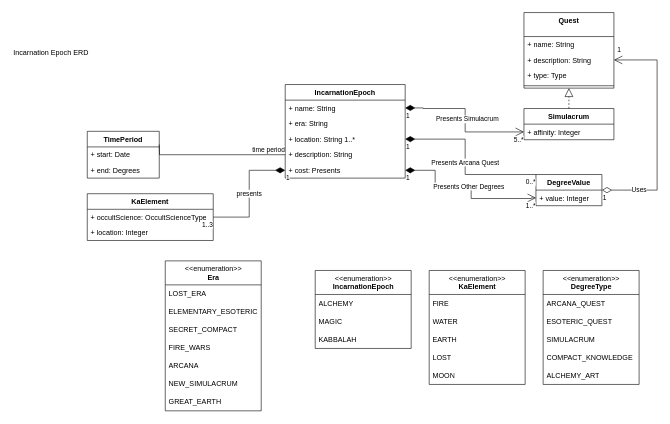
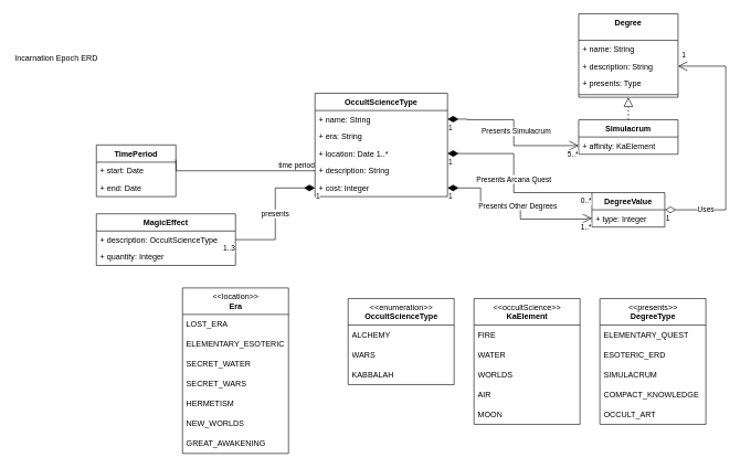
- <mxCell id="25" value="Quest" style="swimlane;fontStyle=1;align=center;verticalAlign=top;childLayout=stackLayout;horizontal=1;startSize=40;horizontalStack=0;resizeParent=1;resizeParentMax=0;resizeLast=0;collapsible=1;marginBottom=0;" parent="1" vertex="1"><mxGeometry x="873" width="150" height="126" as="geometry" y="20" /></mxCell>
+ <mxCell id="25" value="Degree" style="swimlane;fontStyle=1;align=center;verticalAlign=top;childLayout=stackLayout;horizontal=1;startSize=40;horizontalStack=0;resizeParent=1;resizeParentMax=0;resizeLast=0;collapsible=1;marginBottom=0;" parent="1" vertex="1"><mxGeometry x="873" width="150" height="126" as="geometry" y="20" /></mxCell>
- <mxCell id="28" value="+ type: Type" style="text;strokeColor=none;fillColor=none;align=left;verticalAlign=top;spacingLeft=4;spacingRight=4;overflow=hidden;rotatable=0;points=[[0,0.5],[1,0.5]];portConstraint=eastwest;" parent="25" vertex="1"><mxGeometry y="92" width="150" height="26" as="geometry" /></mxCell>
+ <mxCell id="28" value="+ presents: Type" style="text;strokeColor=none;fillColor=none;align=left;verticalAlign=top;spacingLeft=4;spacingRight=4;overflow=hidden;rotatable=0;points=[[0,0.5],[1,0.5]];portConstraint=eastwest;" parent="25" vertex="1"><mxGeometry y="92" width="150" height="26" as="geometry" /></mxCell>
- <mxCell id="7" value="IncarnationEpoch" style="swimlane;fontStyle=1;childLayout=stackLayout;horizontal=1;startSize=26;fillColor=none;horizontalStack=0;resizeParent=1;resizeParentMax=0;resizeLast=0;collapsible=1;marginBottom=0;" parent="1" vertex="1"><mxGeometry x="475" y="140" width="200" height="156" as="geometry" /></mxCell>
+ <mxCell id="7" value="OccultScienceType" style="swimlane;fontStyle=1;childLayout=stackLayout;horizontal=1;startSize=26;fillColor=none;horizontalStack=0;resizeParent=1;resizeParentMax=0;resizeLast=0;collapsible=1;marginBottom=0;" parent="1" vertex="1"><mxGeometry x="475" y="140" width="200" height="156" as="geometry" /></mxCell>
- <mxCell id="14" value="+ affinity: Integer" style="text;strokeColor=none;fillColor=none;align=left;verticalAlign=top;spacingLeft=4;spacingRight=4;overflow=hidden;rotatable=0;points=[[0,0.5],[1,0.5]];portConstraint=eastwest;" parent="13" vertex="1"><mxGeometry y="26" width="150" height="26" as="geometry" /></mxCell>
+ <mxCell id="14" value="+ affinity: KaElement" style="text;strokeColor=none;fillColor=none;align=left;verticalAlign=top;spacingLeft=4;spacingRight=4;overflow=hidden;rotatable=0;points=[[0,0.5],[1,0.5]];portConstraint=eastwest;" parent="13" vertex="1"><mxGeometry y="26" width="150" height="26" as="geometry" /></mxCell>
- <mxCell id="10" value="+ location: String 1..*" style="text;strokeColor=none;fillColor=none;align=left;verticalAlign=top;spacingLeft=4;spacingRight=4;overflow=hidden;rotatable=0;points=[[0,0.5],[1,0.5]];portConstraint=eastwest;" parent="7" vertex="1"><mxGeometry y="78" width="200" height="26" as="geometry" /></mxCell>
+ <mxCell id="10" value="+ location: Date 1..*" style="text;strokeColor=none;fillColor=none;align=left;verticalAlign=top;spacingLeft=4;spacingRight=4;overflow=hidden;rotatable=0;points=[[0,0.5],[1,0.5]];portConstraint=eastwest;" parent="7" vertex="1"><mxGeometry y="78" width="200" height="26" as="geometry" /></mxCell>
- <mxCell id="4" value="+ end: Degrees" style="text;strokeColor=none;fillColor=none;align=left;verticalAlign=top;spacingLeft=4;spacingRight=4;overflow=hidden;rotatable=0;points=[[0,0.5],[1,0.5]];portConstraint=eastwest;" parent="2" vertex="1"><mxGeometry y="52" width="120" height="26" as="geometry" /></mxCell>
+ <mxCell id="4" value="+ end: Date" style="text;strokeColor=none;fillColor=none;align=left;verticalAlign=top;spacingLeft=4;spacingRight=4;overflow=hidden;rotatable=0;points=[[0,0.5],[1,0.5]];portConstraint=eastwest;" parent="2" vertex="1"><mxGeometry y="52" width="120" height="26" as="geometry" /></mxCell>
- <mxCell id="12" value="+ cost: Presents" style="text;strokeColor=none;fillColor=none;align=left;verticalAlign=top;spacingLeft=4;spacingRight=4;overflow=hidden;rotatable=0;points=[[0,0.5],[1,0.5]];portConstraint=eastwest;" parent="7" vertex="1"><mxGeometry y="130" width="200" height="26" as="geometry" /></mxCell>
+ <mxCell id="12" value="+ cost: Integer" style="text;strokeColor=none;fillColor=none;align=left;verticalAlign=top;spacingLeft=4;spacingRight=4;overflow=hidden;rotatable=0;points=[[0,0.5],[1,0.5]];portConstraint=eastwest;" parent="7" vertex="1"><mxGeometry y="130" width="200" height="26" as="geometry" /></mxCell>
- <mxCell id="6" value="+ value: Integer" style="text;strokeColor=none;fillColor=none;align=left;verticalAlign=top;spacingLeft=4;spacingRight=4;overflow=hidden;rotatable=0;points=[[0,0.5],[1,0.5]];portConstraint=eastwest;" parent="5" vertex="1"><mxGeometry y="26" width="110" height="26" as="geometry" /></mxCell>
+ <mxCell id="6" value="+ type: Integer" style="text;strokeColor=none;fillColor=none;align=left;verticalAlign=top;spacingLeft=4;spacingRight=4;overflow=hidden;rotatable=0;points=[[0,0.5],[1,0.5]];portConstraint=eastwest;" parent="5" vertex="1"><mxGeometry y="26" width="110" height="26" as="geometry" /></mxCell>
- <mxCell id="15" value="KaElement" style="swimlane;fontStyle=1;childLayout=stackLayout;horizontal=1;startSize=26;fillColor=none;horizontalStack=0;resizeParent=1;resizeParentMax=0;resizeLast=0;collapsible=1;marginBottom=0;" parent="1" vertex="1"><mxGeometry x="145" y="322" width="210" height="78" as="geometry" /></mxCell>
+ <mxCell id="15" value="MagicEffect" style="swimlane;fontStyle=1;childLayout=stackLayout;horizontal=1;startSize=26;fillColor=none;horizontalStack=0;resizeParent=1;resizeParentMax=0;resizeLast=0;collapsible=1;marginBottom=0;" parent="1" vertex="1"><mxGeometry x="145" y="322" width="210" height="78" as="geometry" /></mxCell>
- <mxCell id="16" value="+ occultScience: OccultScienceType" style="text;strokeColor=none;fillColor=none;align=left;verticalAlign=top;spacingLeft=4;spacingRight=4;overflow=hidden;rotatable=0;points=[[0,0.5],[1,0.5]];portConstraint=eastwest;" parent="15" vertex="1"><mxGeometry y="26" width="210" height="26" as="geometry" /></mxCell>
+ <mxCell id="16" value="+ description: OccultScienceType" style="text;strokeColor=none;fillColor=none;align=left;verticalAlign=top;spacingLeft=4;spacingRight=4;overflow=hidden;rotatable=0;points=[[0,0.5],[1,0.5]];portConstraint=eastwest;" parent="15" vertex="1"><mxGeometry y="26" width="210" height="26" as="geometry" /></mxCell>
- <mxCell id="17" value="+ location: Integer" style="text;strokeColor=none;fillColor=none;align=left;verticalAlign=top;spacingLeft=4;spacingRight=4;overflow=hidden;rotatable=0;points=[[0,0.5],[1,0.5]];portConstraint=eastwest;" parent="15" vertex="1"><mxGeometry y="52" width="210" height="26" as="geometry" /></mxCell>
+ <mxCell id="17" value="+ quantity: Integer" style="text;strokeColor=none;fillColor=none;align=left;verticalAlign=top;spacingLeft=4;spacingRight=4;overflow=hidden;rotatable=0;points=[[0,0.5],[1,0.5]];portConstraint=eastwest;" parent="15" vertex="1"><mxGeometry y="52" width="210" height="26" as="geometry" /></mxCell>
- <mxCell id="59" value="&amp;lt;&amp;lt;enumeration&amp;gt;&amp;gt;&lt;br&gt;&lt;b&gt;Era&lt;/b&gt;" style="swimlane;fontStyle=0;align=center;verticalAlign=top;childLayout=stackLayout;horizontal=1;startSize=40;horizontalStack=0;resizeParent=1;resizeParentMax=0;resizeLast=0;collapsible=0;marginBottom=0;html=1;" parent="1" vertex="1"><mxGeometry x="275" y="434" width="160" height="250" as="geometry" /></mxCell>
+ <mxCell id="59" value="&amp;lt;&amp;lt;location&amp;gt;&amp;gt;&lt;br&gt;&lt;b&gt;Era&lt;/b&gt;" style="swimlane;fontStyle=0;align=center;verticalAlign=top;childLayout=stackLayout;horizontal=1;startSize=40;horizontalStack=0;resizeParent=1;resizeParentMax=0;resizeLast=0;collapsible=0;marginBottom=0;html=1;" parent="1" vertex="1"><mxGeometry x="275" y="434" width="160" height="250" as="geometry" /></mxCell>
- <mxCell id="52" value="&amp;lt;&amp;lt;enumeration&amp;gt;&amp;gt;&lt;br&gt;&lt;b&gt;IncarnationEpoch&lt;/b&gt;" style="swimlane;fontStyle=0;align=center;verticalAlign=top;childLayout=stackLayout;horizontal=1;startSize=40;horizontalStack=0;resizeParent=1;resizeParentMax=0;resizeLast=0;collapsible=0;marginBottom=0;html=1;" parent="1" vertex="1"><mxGeometry x="525" y="450" width="160" height="130" as="geometry" /></mxCell>
+ <mxCell id="52" value="&amp;lt;&amp;lt;enumeration&amp;gt;&amp;gt;&lt;br&gt;&lt;b&gt;OccultScienceType&lt;/b&gt;" style="swimlane;fontStyle=0;align=center;verticalAlign=top;childLayout=stackLayout;horizontal=1;startSize=40;horizontalStack=0;resizeParent=1;resizeParentMax=0;resizeLast=0;collapsible=0;marginBottom=0;html=1;" parent="1" vertex="1"><mxGeometry x="525" y="450" width="160" height="130" as="geometry" /></mxCell>
- <mxCell id="37" value="&amp;lt;&amp;lt;enumeration&amp;gt;&amp;gt;&lt;br&gt;&lt;b&gt;KaElement&lt;/b&gt;" style="swimlane;fontStyle=0;align=center;verticalAlign=top;childLayout=stackLayout;horizontal=1;startSize=40;horizontalStack=0;resizeParent=1;resizeParentMax=0;resizeLast=0;collapsible=0;marginBottom=0;html=1;" parent="1" vertex="1"><mxGeometry x="715" y="450" width="160" height="190" as="geometry" /></mxCell>
+ <mxCell id="37" value="&amp;lt;&amp;lt;occultScience&amp;gt;&amp;gt;&lt;br&gt;&lt;b&gt;KaElement&lt;/b&gt;" style="swimlane;fontStyle=0;align=center;verticalAlign=top;childLayout=stackLayout;horizontal=1;startSize=40;horizontalStack=0;resizeParent=1;resizeParentMax=0;resizeLast=0;collapsible=0;marginBottom=0;html=1;" parent="1" vertex="1"><mxGeometry x="715" y="450" width="160" height="190" as="geometry" /></mxCell>
- <mxCell id="31" value="&amp;lt;&amp;lt;enumeration&amp;gt;&amp;gt;&lt;br&gt;&lt;b&gt;DegreeType&lt;/b&gt;" style="swimlane;fontStyle=0;align=center;verticalAlign=top;childLayout=stackLayout;horizontal=1;startSize=40;horizontalStack=0;resizeParent=1;resizeParentMax=0;resizeLast=0;collapsible=0;marginBottom=0;html=1;" parent="1" vertex="1"><mxGeometry x="905" y="450" width="160" height="190" as="geometry" /></mxCell>
+ <mxCell id="31" value="&amp;lt;&amp;lt;presents&amp;gt;&amp;gt;&lt;br&gt;&lt;b&gt;DegreeType&lt;/b&gt;" style="swimlane;fontStyle=0;align=center;verticalAlign=top;childLayout=stackLayout;horizontal=1;startSize=40;horizontalStack=0;resizeParent=1;resizeParentMax=0;resizeLast=0;collapsible=0;marginBottom=0;html=1;" parent="1" vertex="1"><mxGeometry x="905" y="450" width="160" height="190" as="geometry" /></mxCell>
- <mxCell id="32" value="ARCANA_QUEST" style="text;html=1;strokeColor=none;fillColor=none;align=left;verticalAlign=middle;spacingLeft=4;spacingRight=4;overflow=hidden;rotatable=0;points=[[0,0.5],[1,0.5]];portConstraint=eastwest;" parent="31" vertex="1"><mxGeometry y="40" width="160" height="30" as="geometry" /></mxCell>
+ <mxCell id="32" value="ELEMENTARY_QUEST" style="text;html=1;strokeColor=none;fillColor=none;align=left;verticalAlign=middle;spacingLeft=4;spacingRight=4;overflow=hidden;rotatable=0;points=[[0,0.5],[1,0.5]];portConstraint=eastwest;" parent="31" vertex="1"><mxGeometry y="40" width="160" height="30" as="geometry" /></mxCell>
- <mxCell id="54" value="MAGIC" style="text;html=1;strokeColor=none;fillColor=none;align=left;verticalAlign=middle;spacingLeft=4;spacingRight=4;overflow=hidden;rotatable=0;points=[[0,0.5],[1,0.5]];portConstraint=eastwest;" parent="52" vertex="1"><mxGeometry y="70" width="160" height="30" as="geometry" /></mxCell>
+ <mxCell id="54" value="WARS" style="text;html=1;strokeColor=none;fillColor=none;align=left;verticalAlign=middle;spacingLeft=4;spacingRight=4;overflow=hidden;rotatable=0;points=[[0,0.5],[1,0.5]];portConstraint=eastwest;" parent="52" vertex="1"><mxGeometry y="70" width="160" height="30" as="geometry" /></mxCell>
- <mxCell id="33" value="ESOTERIC_QUEST" style="text;html=1;strokeColor=none;fillColor=none;align=left;verticalAlign=middle;spacingLeft=4;spacingRight=4;overflow=hidden;rotatable=0;points=[[0,0.5],[1,0.5]];portConstraint=eastwest;" parent="31" vertex="1"><mxGeometry y="70" width="160" height="30" as="geometry" /></mxCell>
+ <mxCell id="33" value="ESOTERIC_ERD" style="text;html=1;strokeColor=none;fillColor=none;align=left;verticalAlign=middle;spacingLeft=4;spacingRight=4;overflow=hidden;rotatable=0;points=[[0,0.5],[1,0.5]];portConstraint=eastwest;" parent="31" vertex="1"><mxGeometry y="70" width="160" height="30" as="geometry" /></mxCell>
- <mxCell id="62" value="SECRET_COMPACT" style="text;html=1;strokeColor=none;fillColor=none;align=left;verticalAlign=middle;spacingLeft=4;spacingRight=4;overflow=hidden;rotatable=0;points=[[0,0.5],[1,0.5]];portConstraint=eastwest;" parent="59" vertex="1"><mxGeometry y="100" width="160" height="30" as="geometry" /></mxCell>
+ <mxCell id="62" value="SECRET_WATER" style="text;html=1;strokeColor=none;fillColor=none;align=left;verticalAlign=middle;spacingLeft=4;spacingRight=4;overflow=hidden;rotatable=0;points=[[0,0.5],[1,0.5]];portConstraint=eastwest;" parent="59" vertex="1"><mxGeometry y="100" width="160" height="30" as="geometry" /></mxCell>
- <mxCell id="40" value="EARTH" style="text;html=1;strokeColor=none;fillColor=none;align=left;verticalAlign=middle;spacingLeft=4;spacingRight=4;overflow=hidden;rotatable=0;points=[[0,0.5],[1,0.5]];portConstraint=eastwest;" parent="37" vertex="1"><mxGeometry y="100" width="160" height="30" as="geometry" /></mxCell>
+ <mxCell id="40" value="WORLDS" style="text;html=1;strokeColor=none;fillColor=none;align=left;verticalAlign=middle;spacingLeft=4;spacingRight=4;overflow=hidden;rotatable=0;points=[[0,0.5],[1,0.5]];portConstraint=eastwest;" parent="37" vertex="1"><mxGeometry y="100" width="160" height="30" as="geometry" /></mxCell>
- <mxCell id="63" value="FIRE_WARS" style="text;html=1;strokeColor=none;fillColor=none;align=left;verticalAlign=middle;spacingLeft=4;spacingRight=4;overflow=hidden;rotatable=0;points=[[0,0.5],[1,0.5]];portConstraint=eastwest;" parent="59" vertex="1"><mxGeometry y="130" width="160" height="30" as="geometry" /></mxCell>
+ <mxCell id="63" value="SECRET_WARS" style="text;html=1;strokeColor=none;fillColor=none;align=left;verticalAlign=middle;spacingLeft=4;spacingRight=4;overflow=hidden;rotatable=0;points=[[0,0.5],[1,0.5]];portConstraint=eastwest;" parent="59" vertex="1"><mxGeometry y="130" width="160" height="30" as="geometry" /></mxCell>
- <mxCell id="41" value="LOST" style="text;html=1;strokeColor=none;fillColor=none;align=left;verticalAlign=middle;spacingLeft=4;spacingRight=4;overflow=hidden;rotatable=0;points=[[0,0.5],[1,0.5]];portConstraint=eastwest;" parent="37" vertex="1"><mxGeometry y="130" width="160" height="30" as="geometry" /></mxCell>
+ <mxCell id="41" value="AIR" style="text;html=1;strokeColor=none;fillColor=none;align=left;verticalAlign=middle;spacingLeft=4;spacingRight=4;overflow=hidden;rotatable=0;points=[[0,0.5],[1,0.5]];portConstraint=eastwest;" parent="37" vertex="1"><mxGeometry y="130" width="160" height="30" as="geometry" /></mxCell>
- <mxCell id="64" value="ARCANA" style="text;html=1;strokeColor=none;fillColor=none;align=left;verticalAlign=middle;spacingLeft=4;spacingRight=4;overflow=hidden;rotatable=0;points=[[0,0.5],[1,0.5]];portConstraint=eastwest;" parent="59" vertex="1"><mxGeometry y="160" width="160" height="30" as="geometry" /></mxCell>
+ <mxCell id="64" value="HERMETISM" style="text;html=1;strokeColor=none;fillColor=none;align=left;verticalAlign=middle;spacingLeft=4;spacingRight=4;overflow=hidden;rotatable=0;points=[[0,0.5],[1,0.5]];portConstraint=eastwest;" parent="59" vertex="1"><mxGeometry y="160" width="160" height="30" as="geometry" /></mxCell>
- <mxCell id="36" value="ALCHEMY_ART" style="text;html=1;strokeColor=none;fillColor=none;align=left;verticalAlign=middle;spacingLeft=4;spacingRight=4;overflow=hidden;rotatable=0;points=[[0,0.5],[1,0.5]];portConstraint=eastwest;" parent="31" vertex="1"><mxGeometry y="160" width="160" height="30" as="geometry" /></mxCell>
+ <mxCell id="36" value="OCCULT_ART" style="text;html=1;strokeColor=none;fillColor=none;align=left;verticalAlign=middle;spacingLeft=4;spacingRight=4;overflow=hidden;rotatable=0;points=[[0,0.5],[1,0.5]];portConstraint=eastwest;" parent="31" vertex="1"><mxGeometry y="160" width="160" height="30" as="geometry" /></mxCell>
- <mxCell id="65" value="NEW_SIMULACRUM" style="text;html=1;strokeColor=none;fillColor=none;align=left;verticalAlign=middle;spacingLeft=4;spacingRight=4;overflow=hidden;rotatable=0;points=[[0,0.5],[1,0.5]];portConstraint=eastwest;" parent="59" vertex="1"><mxGeometry y="190" width="160" height="30" as="geometry" /></mxCell>
+ <mxCell id="65" value="NEW_WORLDS" style="text;html=1;strokeColor=none;fillColor=none;align=left;verticalAlign=middle;spacingLeft=4;spacingRight=4;overflow=hidden;rotatable=0;points=[[0,0.5],[1,0.5]];portConstraint=eastwest;" parent="59" vertex="1"><mxGeometry y="190" width="160" height="30" as="geometry" /></mxCell>
- <mxCell id="66" value="GREAT_EARTH" style="text;html=1;strokeColor=none;fillColor=none;align=left;verticalAlign=middle;spacingLeft=4;spacingRight=4;overflow=hidden;rotatable=0;points=[[0,0.5],[1,0.5]];portConstraint=eastwest;" parent="59" vertex="1"><mxGeometry y="220" width="160" height="30" as="geometry" /></mxCell>
+ <mxCell id="66" value="GREAT_AWAKENING" style="text;html=1;strokeColor=none;fillColor=none;align=left;verticalAlign=middle;spacingLeft=4;spacingRight=4;overflow=hidden;rotatable=0;points=[[0,0.5],[1,0.5]];portConstraint=eastwest;" parent="59" vertex="1"><mxGeometry y="220" width="160" height="30" as="geometry" /></mxCell>
